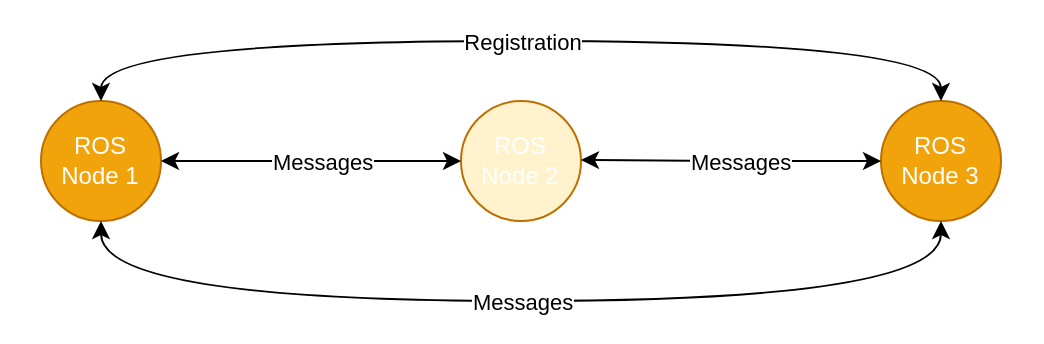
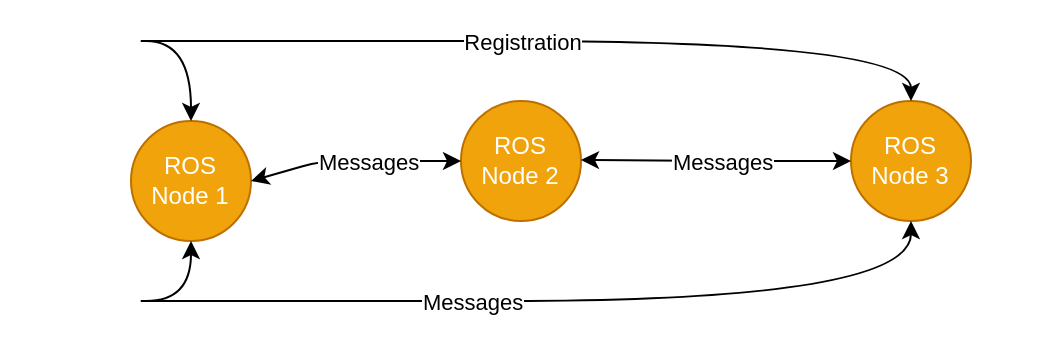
- <mxCell id="2" value="ROS&lt;br&gt;Node 1" style="ellipse;whiteSpace=wrap;html=1;aspect=fixed;fillColor=#f0a30a;strokeColor=#BD7000;fontColor=#ffffff;" vertex="1" parent="1"><mxGeometry x="20" y="50" width="60" height="60" as="geometry" /></mxCell>
+ <mxCell id="2" value="ROS&lt;br&gt;Node 1" style="ellipse;whiteSpace=wrap;html=1;aspect=fixed;fillColor=#f0a30a;strokeColor=#BD7000;fontColor=#ffffff;" vertex="1" parent="1"><mxGeometry x="65" y="60" width="60" height="60" as="geometry" /></mxCell>
- <mxCell id="3" value="ROS&lt;br&gt;Node 2" style="ellipse;whiteSpace=wrap;html=1;aspect=fixed;fillColor=#fff2cc;strokeColor=#BD7000;fontColor=#ffffff;" vertex="1" parent="1"><mxGeometry x="230" y="50" width="60" height="60" as="geometry" /></mxCell>
+ <mxCell id="3" value="ROS&lt;br&gt;Node 2" style="ellipse;whiteSpace=wrap;html=1;aspect=fixed;fillColor=#f0a30a;strokeColor=#BD7000;fontColor=#ffffff;" vertex="1" parent="1"><mxGeometry x="230" y="50" width="60" height="60" as="geometry" /></mxCell>
- <mxCell id="4" value="ROS&lt;br&gt;Node 3" style="ellipse;whiteSpace=wrap;html=1;aspect=fixed;fillColor=#f0a30a;strokeColor=#BD7000;fontColor=#ffffff;" vertex="1" parent="1"><mxGeometry x="440" y="50" width="60" height="60" as="geometry" /></mxCell>
+ <mxCell id="4" value="ROS&lt;br&gt;Node 3" style="ellipse;whiteSpace=wrap;html=1;aspect=fixed;fillColor=#f0a30a;strokeColor=#BD7000;fontColor=#ffffff;" vertex="1" parent="1"><mxGeometry x="425" y="50" width="60" height="60" as="geometry" /></mxCell>
